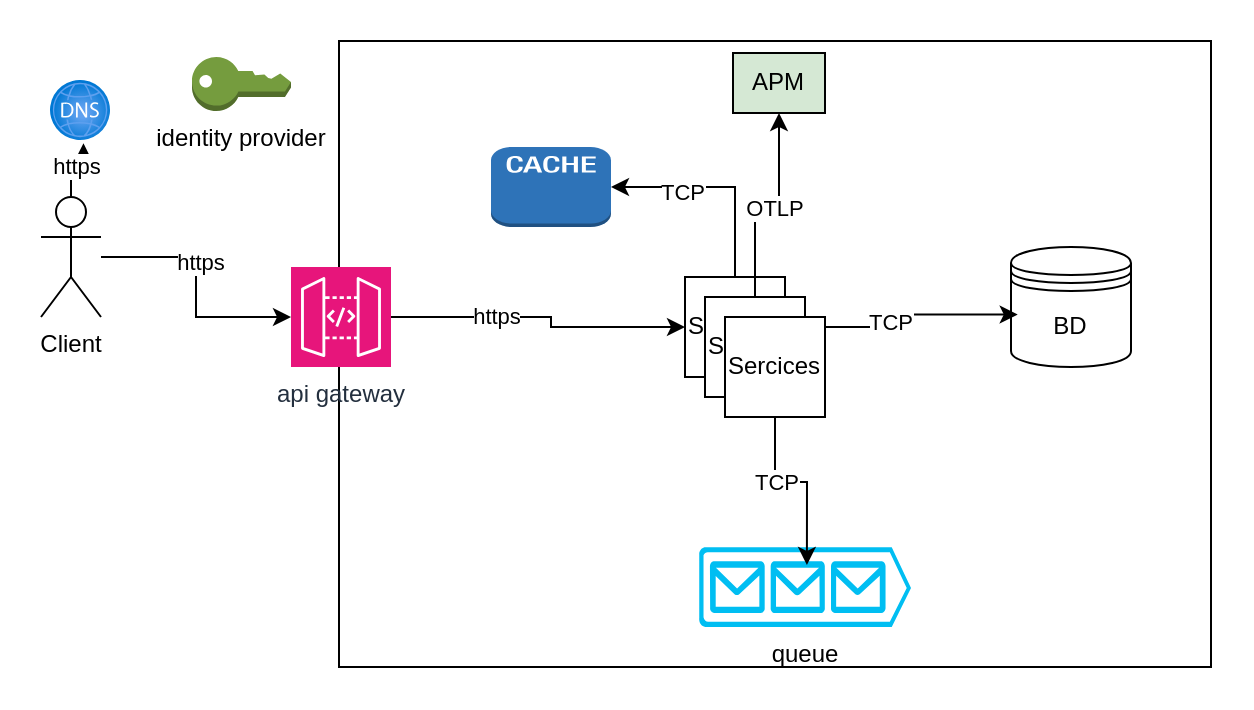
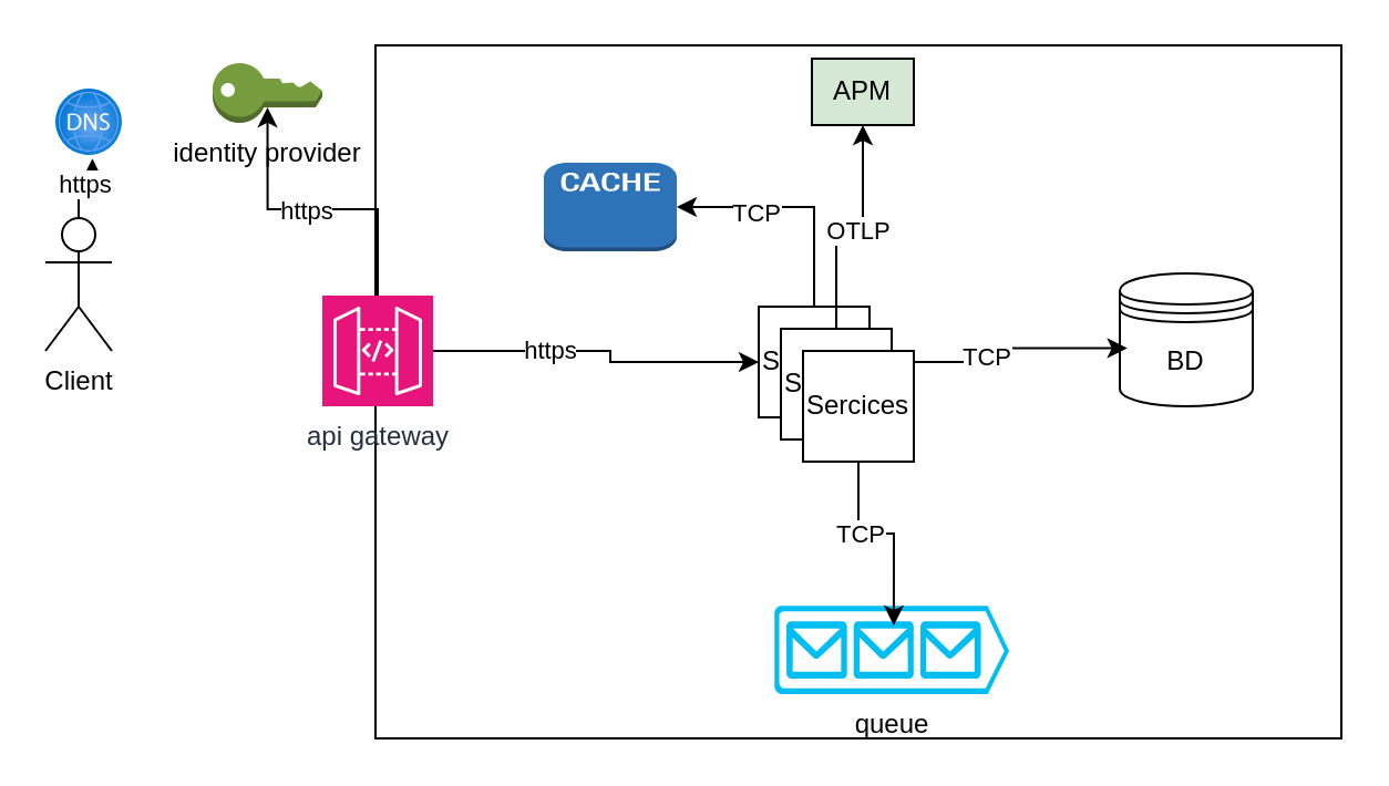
+ <mxCell id="14" style="edgeStyle=orthogonalEdgeStyle;rounded=0;orthogonalLoop=1;jettySize=auto;html=1;entryX=0.5;entryY=0.74;entryDx=0;entryDy=0;entryPerimeter=0;exitX=0.5;exitY=0;exitDx=0;exitDy=0;exitPerimeter=0;" edge="1" parent="1" source="11" target="13"><mxGeometry relative="1" as="geometry" /></mxCell>
+ <mxCell id="15" value="https" style="edgeLabel;html=1;align=center;verticalAlign=middle;resizable=0;points=[];" vertex="1" connectable="0" parent="14"><mxGeometry x="0.067" relative="1" as="geometry"><mxPoint as="offset" /></mxGeometry></mxCell>
- <mxCell id="3" style="edgeStyle=orthogonalEdgeStyle;rounded=0;orthogonalLoop=1;jettySize=auto;html=1;" edge="1" parent="1" source="5" target="11"><mxGeometry relative="1" as="geometry" /></mxCell>
- <mxCell id="4" value="https" style="edgeLabel;html=1;align=center;verticalAlign=middle;resizable=0;points=[];" vertex="1" connectable="0" parent="3"><mxGeometry x="-0.197" y="2" relative="1" as="geometry"><mxPoint as="offset" /></mxGeometry></mxCell>
